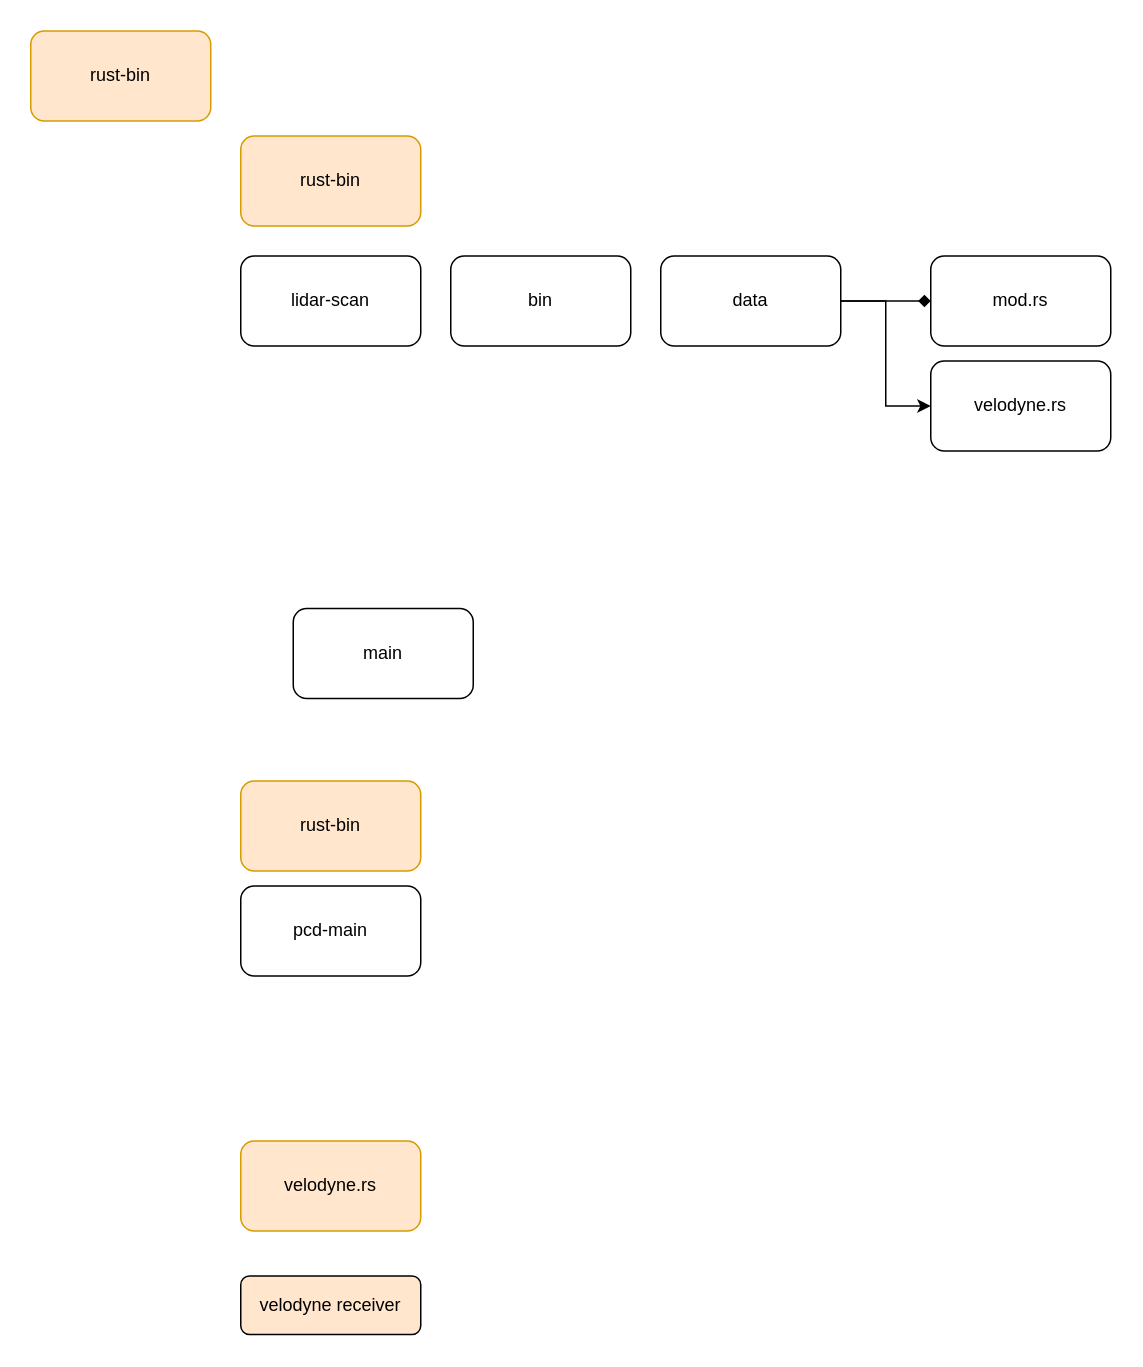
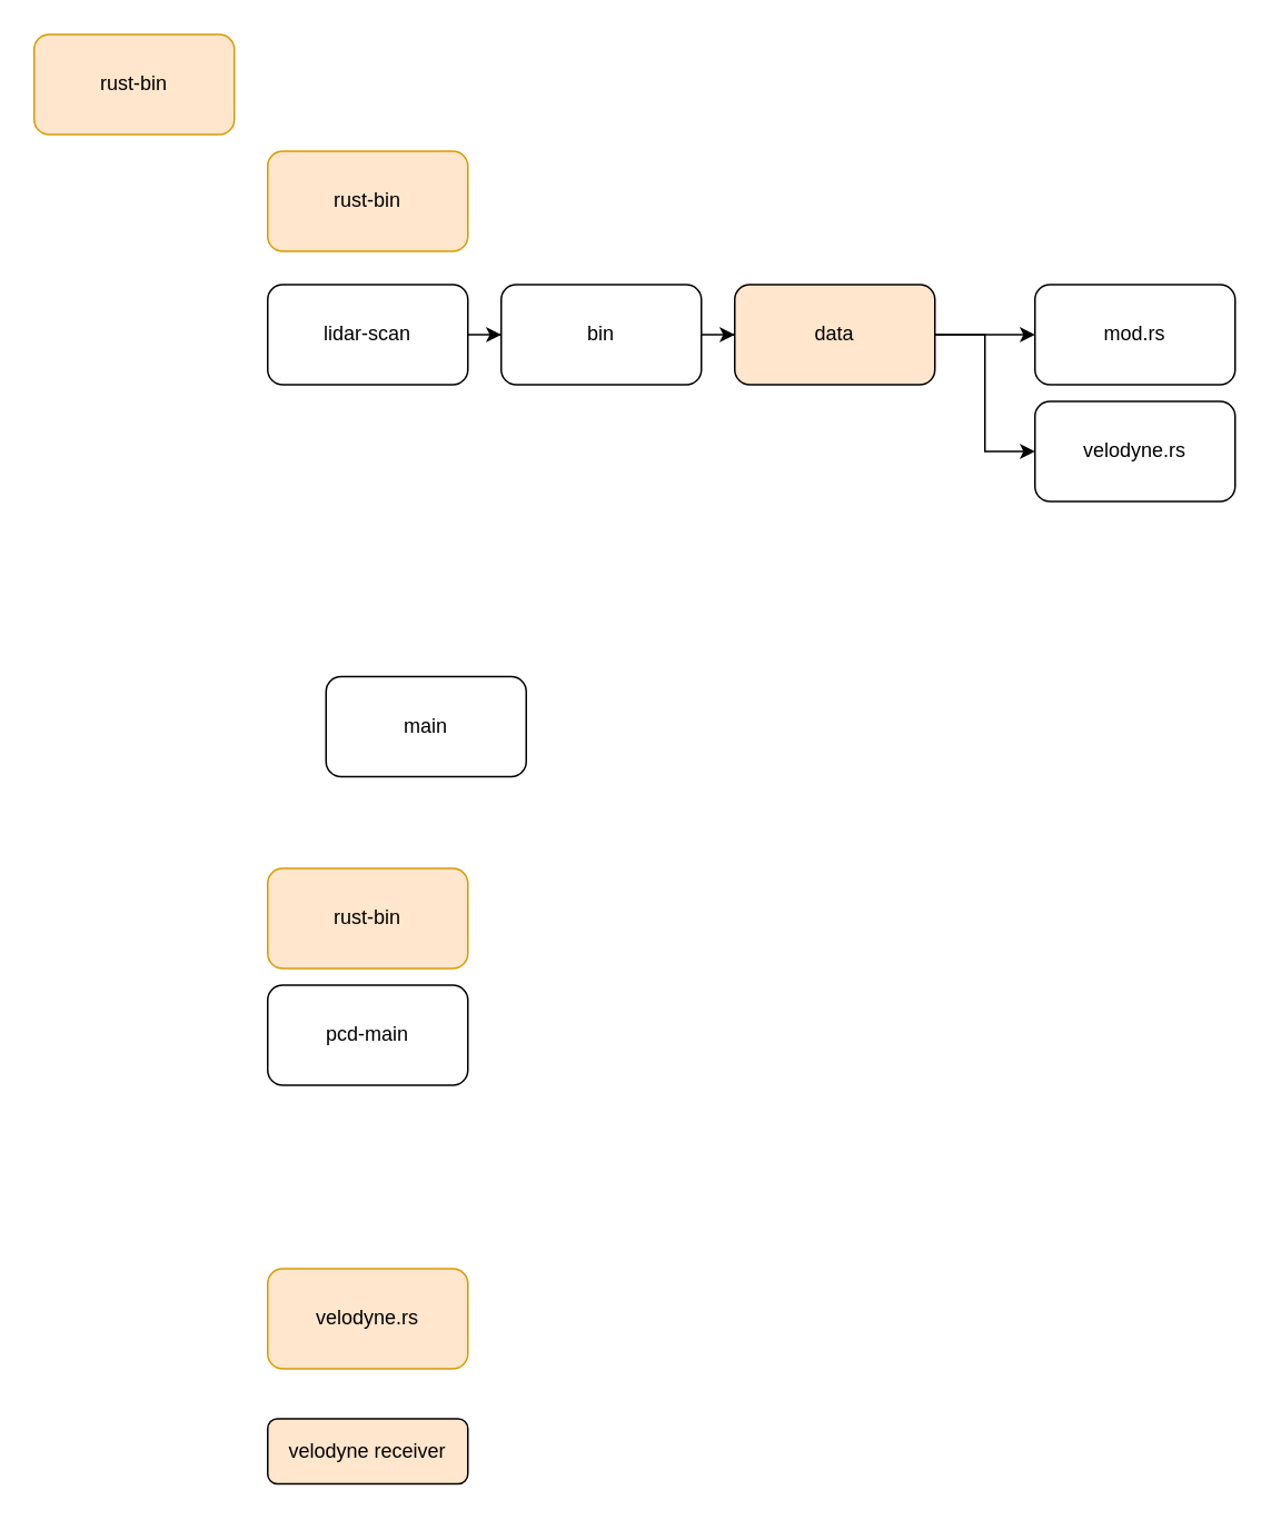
+ <mxCell id="2" style="edgeStyle=orthogonalEdgeStyle;rounded=0;orthogonalLoop=1;jettySize=auto;html=1;" parent="1" source="3" target="9" edge="1"><mxGeometry relative="1" as="geometry" /></mxCell>
+ <mxCell id="8" style="edgeStyle=orthogonalEdgeStyle;rounded=0;orthogonalLoop=1;jettySize=auto;html=1;" parent="1" source="9" target="6" edge="1"><mxGeometry relative="1" as="geometry" /></mxCell>
- <mxCell id="6" value="data" style="rounded=1;whiteSpace=wrap;html=1;" parent="1" vertex="1"><mxGeometry x="440" y="170" width="120" height="60" as="geometry" /></mxCell>
+ <mxCell id="6" value="data" style="rounded=1;whiteSpace=wrap;html=1;fillColor=#ffe6cc;" parent="1" vertex="1"><mxGeometry x="440" y="170" width="120" height="60" as="geometry" /></mxCell>
- <mxCell id="4" style="edgeStyle=orthogonalEdgeStyle;rounded=0;orthogonalLoop=1;jettySize=auto;html=1;endArrow=diamond;" parent="1" source="6" target="7" edge="1"><mxGeometry relative="1" as="geometry" /></mxCell>
+ <mxCell id="4" style="edgeStyle=orthogonalEdgeStyle;rounded=0;orthogonalLoop=1;jettySize=auto;html=1;" parent="1" source="6" target="7" edge="1"><mxGeometry relative="1" as="geometry" /></mxCell>
